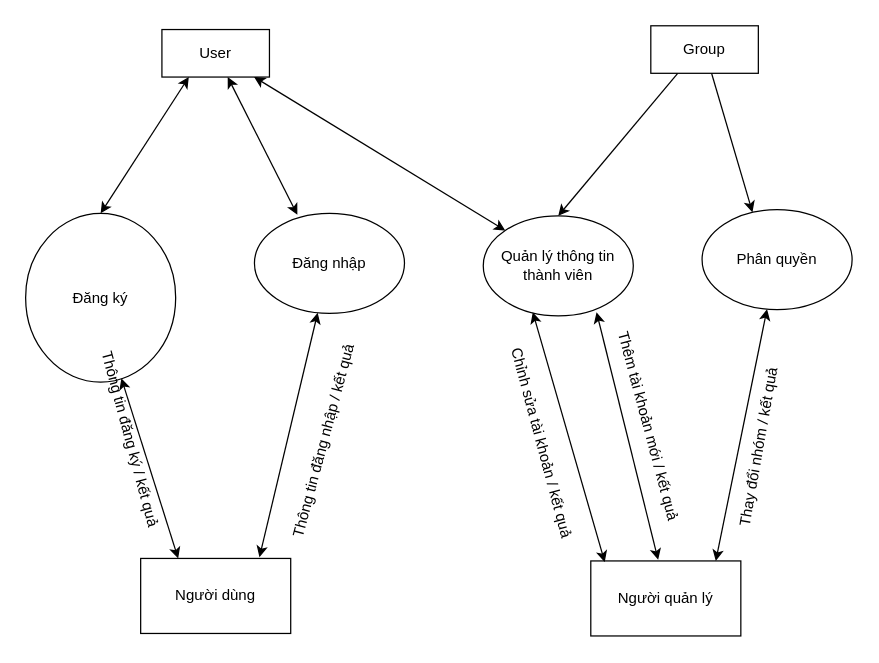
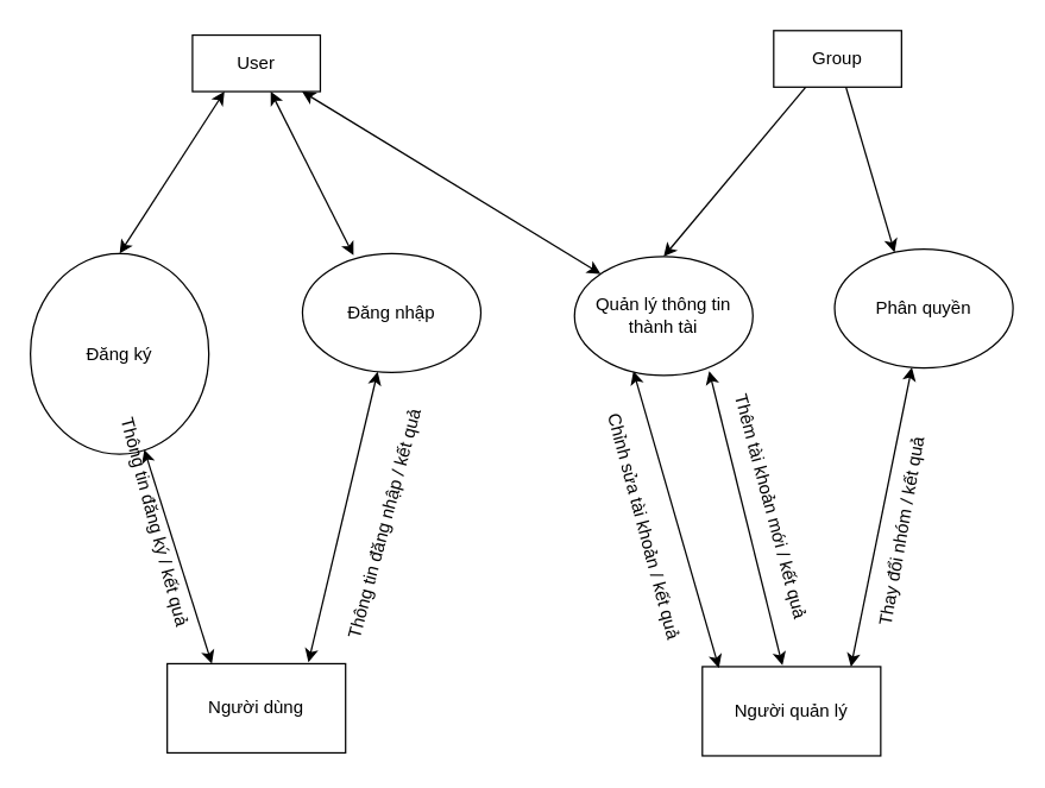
- <mxCell id="4" value="Quản lý thông tin thành viên" style="ellipse;whiteSpace=wrap;html=1;" vertex="1" parent="1"><mxGeometry x="386" y="172" width="120" height="80" as="geometry" /></mxCell>
+ <mxCell id="4" value="Quản lý thông tin thành tài" style="ellipse;whiteSpace=wrap;html=1;" vertex="1" parent="1"><mxGeometry x="386" y="172" width="120" height="80" as="geometry" /></mxCell>
